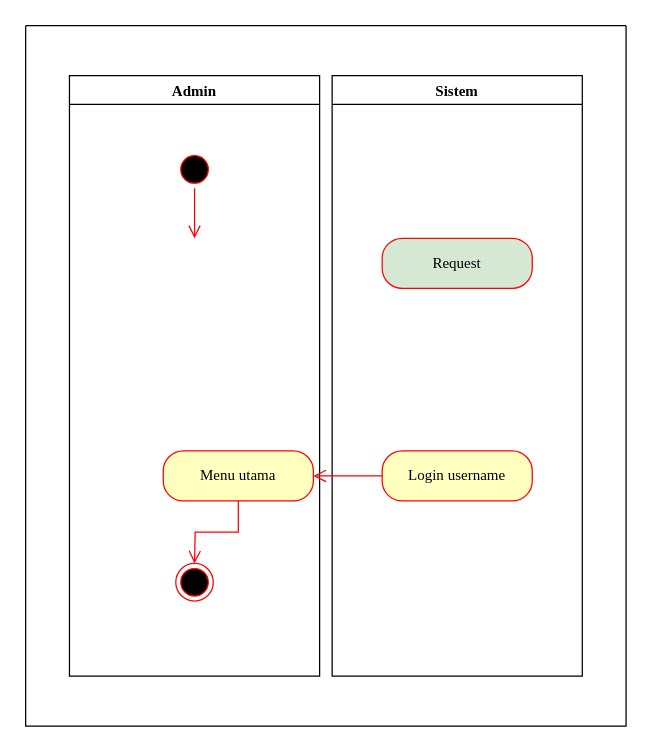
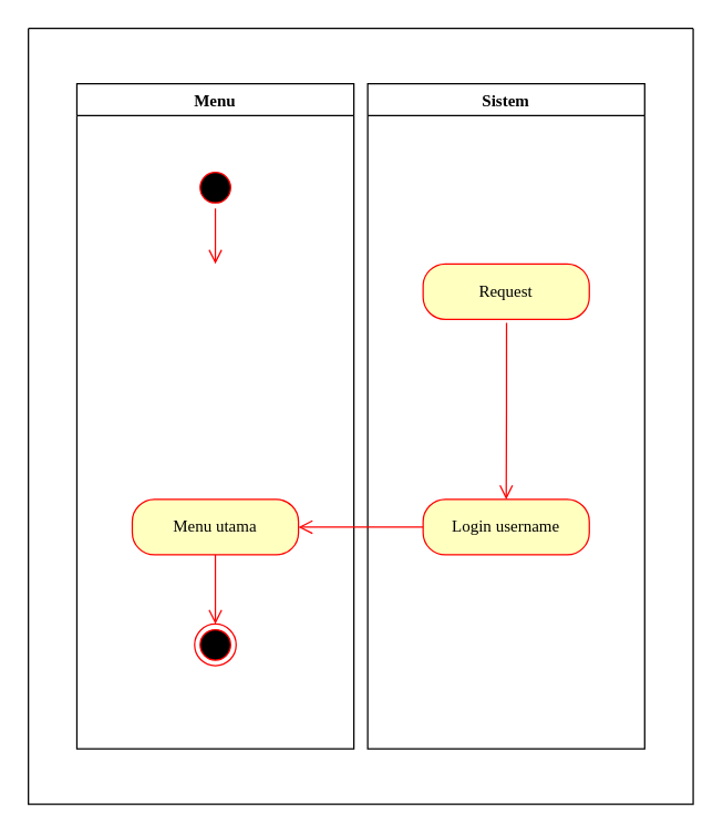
- <mxCell id="3" value="Admin" style="swimlane;fontFamily=Times New Roman;" vertex="1" parent="2"><mxGeometry x="35" y="40" width="200" height="480" as="geometry" /></mxCell>
+ <mxCell id="3" value="Menu" style="swimlane;fontFamily=Times New Roman;" vertex="1" parent="2"><mxGeometry x="35" y="40" width="200" height="480" as="geometry" /></mxCell>
- <mxCell id="10" value="Request" style="rounded=1;whiteSpace=wrap;html=1;arcSize=40;fontColor=#000000;fillColor=#d5e8d4;strokeColor=#ff0000;fontFamily=Times New Roman;" vertex="1" parent="9"><mxGeometry x="40" y="130" width="120" height="40" as="geometry" /></mxCell>
+ <mxCell id="10" value="Request" style="rounded=1;whiteSpace=wrap;html=1;arcSize=40;fontColor=#000000;fillColor=#ffffc0;strokeColor=#ff0000;fontFamily=Times New Roman;" vertex="1" parent="9"><mxGeometry x="40" y="130" width="120" height="40" as="geometry" /></mxCell>
+ <mxCell id="12" value="" style="edgeStyle=orthogonalEdgeStyle;html=1;verticalAlign=bottom;endArrow=open;endSize=8;strokeColor=#ff0000;rounded=0;exitX=0.502;exitY=1.062;exitDx=0;exitDy=0;entryX=0.5;entryY=0;entryDx=0;entryDy=0;fontFamily=Times New Roman;exitPerimeter=0;" edge="1" parent="9" source="10" target="11"><mxGeometry relative="1" as="geometry"><mxPoint x="247.5" y="150" as="targetPoint" /></mxGeometry></mxCell>
- <mxCell id="6" value="Menu utama" style="rounded=1;whiteSpace=wrap;html=1;arcSize=40;fontColor=#000000;fillColor=#ffffc0;strokeColor=#ff0000;fontFamily=Times New Roman;" vertex="1" parent="3"><mxGeometry x="75" y="300" width="120" height="40" as="geometry" /></mxCell>
+ <mxCell id="6" value="Menu utama" style="rounded=1;whiteSpace=wrap;html=1;arcSize=40;fontColor=#000000;fillColor=#ffffc0;strokeColor=#ff0000;fontFamily=Times New Roman;" vertex="1" parent="3"><mxGeometry x="40" y="300" width="120" height="40" as="geometry" /></mxCell>
